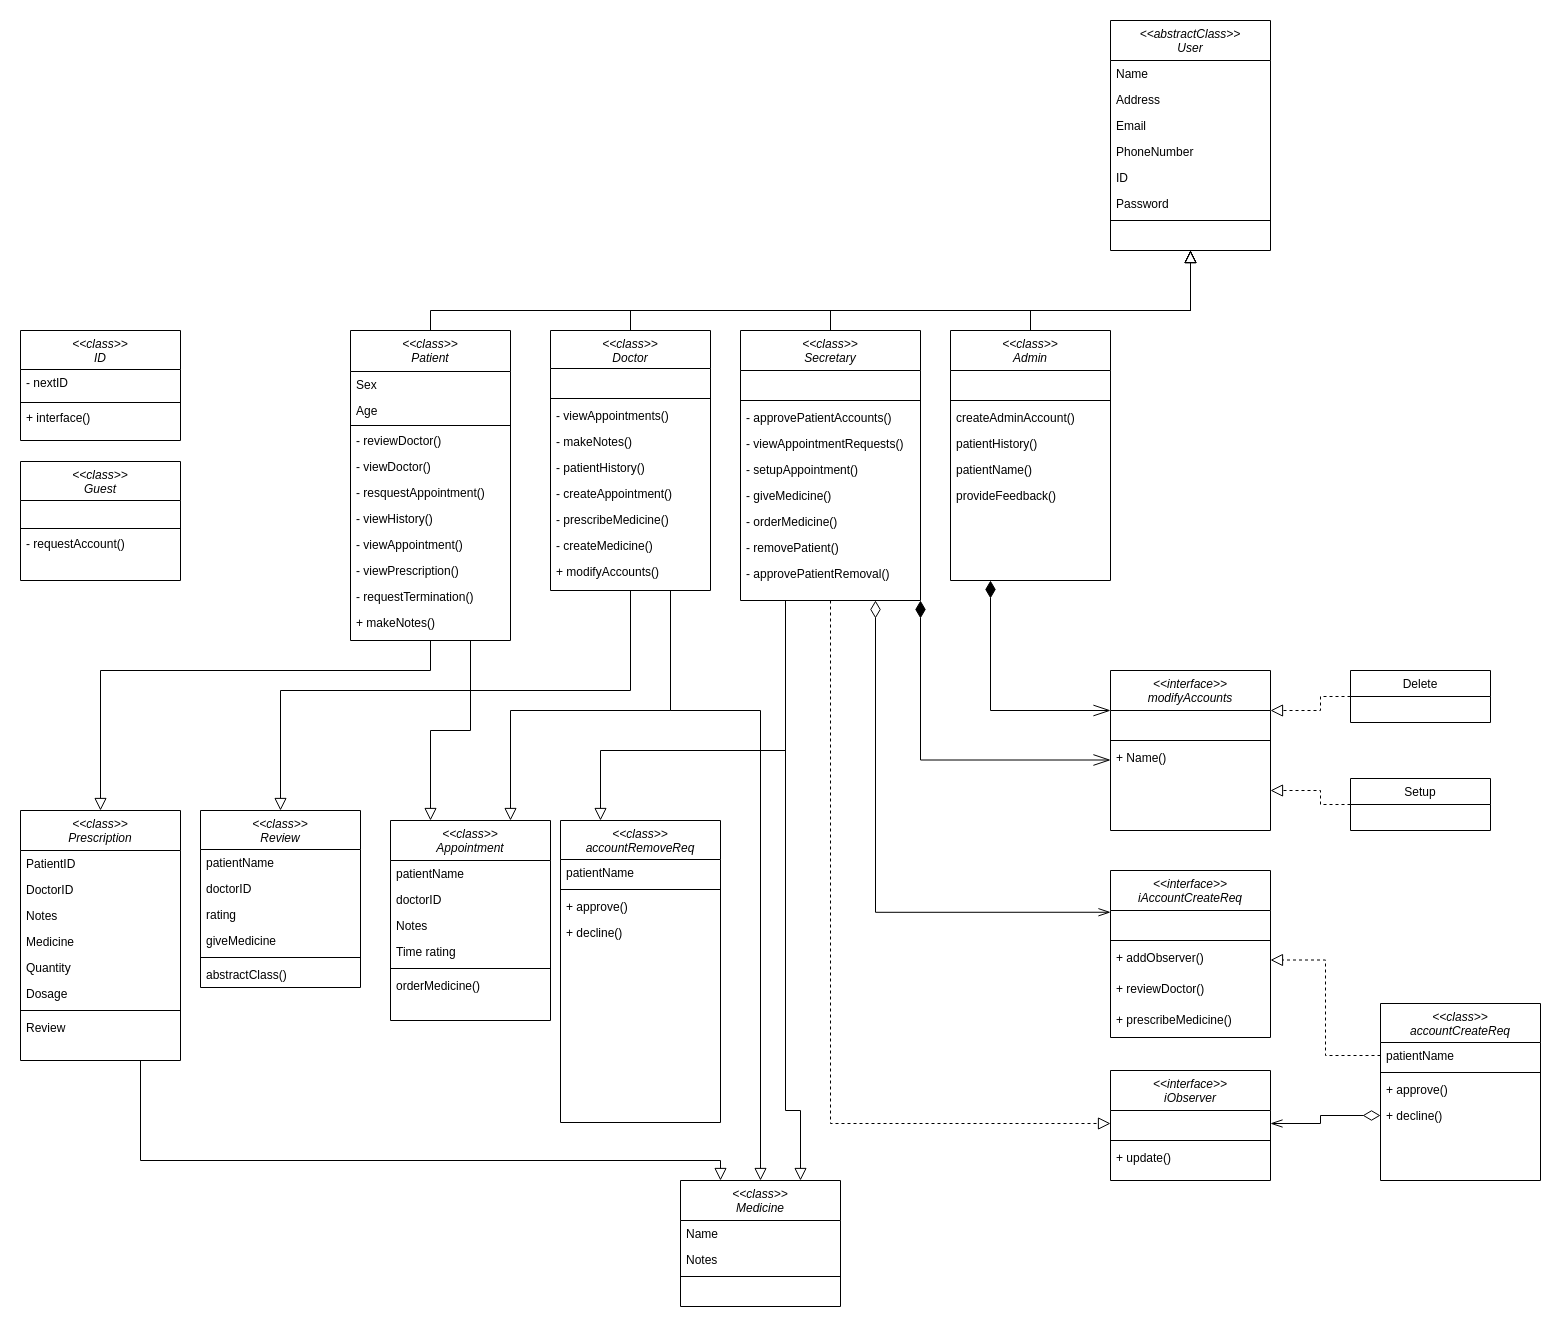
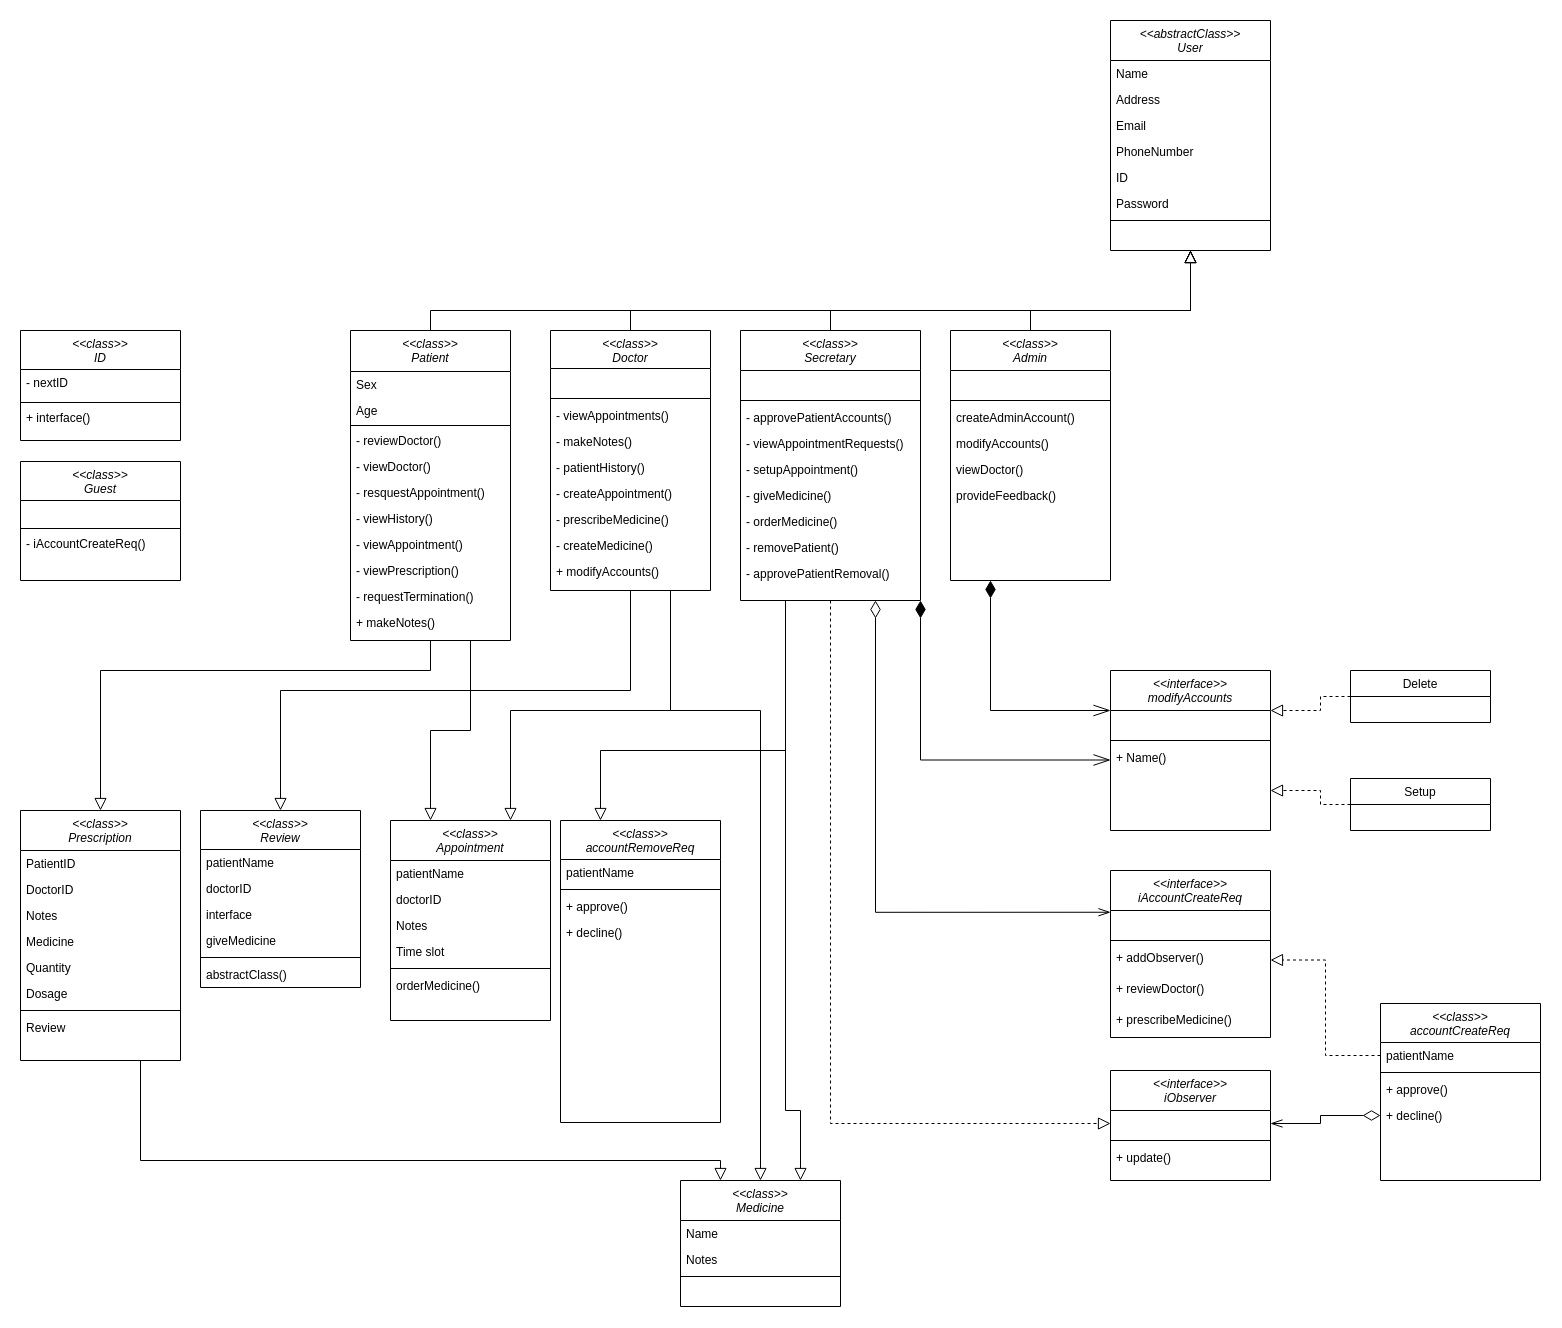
- <mxCell id="48" value="patientHistory()" style="text;align=left;verticalAlign=top;spacingLeft=4;spacingRight=4;overflow=hidden;rotatable=0;points=[[0,0.5],[1,0.5]];portConstraint=eastwest;" parent="44" vertex="1"><mxGeometry y="100" width="160" height="26" as="geometry" /></mxCell>
+ <mxCell id="48" value="modifyAccounts()" style="text;align=left;verticalAlign=top;spacingLeft=4;spacingRight=4;overflow=hidden;rotatable=0;points=[[0,0.5],[1,0.5]];portConstraint=eastwest;" parent="44" vertex="1"><mxGeometry y="100" width="160" height="26" as="geometry" /></mxCell>
- <mxCell id="49" value="patientName()" style="text;align=left;verticalAlign=top;spacingLeft=4;spacingRight=4;overflow=hidden;rotatable=0;points=[[0,0.5],[1,0.5]];portConstraint=eastwest;" parent="44" vertex="1"><mxGeometry y="126" width="160" height="26" as="geometry" /></mxCell>
+ <mxCell id="49" value="viewDoctor()" style="text;align=left;verticalAlign=top;spacingLeft=4;spacingRight=4;overflow=hidden;rotatable=0;points=[[0,0.5],[1,0.5]];portConstraint=eastwest;" parent="44" vertex="1"><mxGeometry y="126" width="160" height="26" as="geometry" /></mxCell>
- <mxCell id="70" value="- requestAccount()" style="text;align=left;verticalAlign=top;spacingLeft=4;spacingRight=4;overflow=hidden;rotatable=0;points=[[0,0.5],[1,0.5]];portConstraint=eastwest;" parent="67" vertex="1"><mxGeometry y="69" width="160" height="50" as="geometry" /></mxCell>
+ <mxCell id="70" value="- iAccountCreateReq()" style="text;align=left;verticalAlign=top;spacingLeft=4;spacingRight=4;overflow=hidden;rotatable=0;points=[[0,0.5],[1,0.5]];portConstraint=eastwest;" parent="67" vertex="1"><mxGeometry y="69" width="160" height="50" as="geometry" /></mxCell>
- <mxCell id="117" value="rating" style="text;align=left;verticalAlign=top;spacingLeft=4;spacingRight=4;overflow=hidden;rotatable=0;points=[[0,0.5],[1,0.5]];portConstraint=eastwest;rounded=0;shadow=0;html=0;" parent="114" vertex="1"><mxGeometry y="91" width="160" height="26" as="geometry" /></mxCell>
+ <mxCell id="117" value="interface" style="text;align=left;verticalAlign=top;spacingLeft=4;spacingRight=4;overflow=hidden;rotatable=0;points=[[0,0.5],[1,0.5]];portConstraint=eastwest;rounded=0;shadow=0;html=0;" parent="114" vertex="1"><mxGeometry y="91" width="160" height="26" as="geometry" /></mxCell>
- <mxCell id="64" value="Time rating" style="text;align=left;verticalAlign=top;spacingLeft=4;spacingRight=4;overflow=hidden;rotatable=0;points=[[0,0.5],[1,0.5]];portConstraint=eastwest;rounded=0;shadow=0;html=0;" parent="60" vertex="1"><mxGeometry y="118" width="160" height="26" as="geometry" /></mxCell>
+ <mxCell id="64" value="Time slot" style="text;align=left;verticalAlign=top;spacingLeft=4;spacingRight=4;overflow=hidden;rotatable=0;points=[[0,0.5],[1,0.5]];portConstraint=eastwest;rounded=0;shadow=0;html=0;" parent="60" vertex="1"><mxGeometry y="118" width="160" height="26" as="geometry" /></mxCell>
